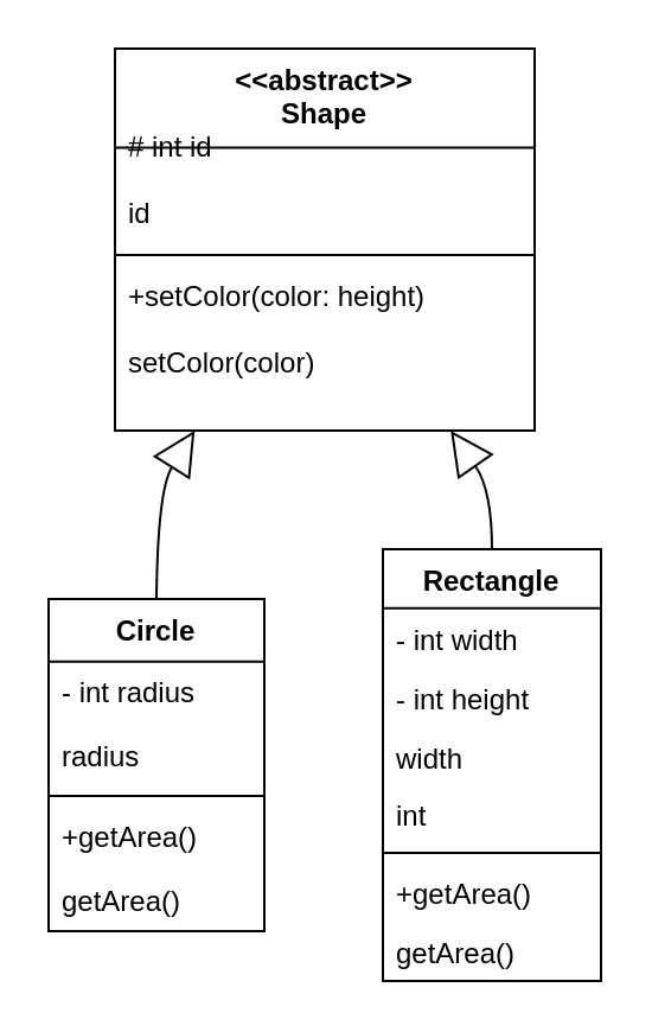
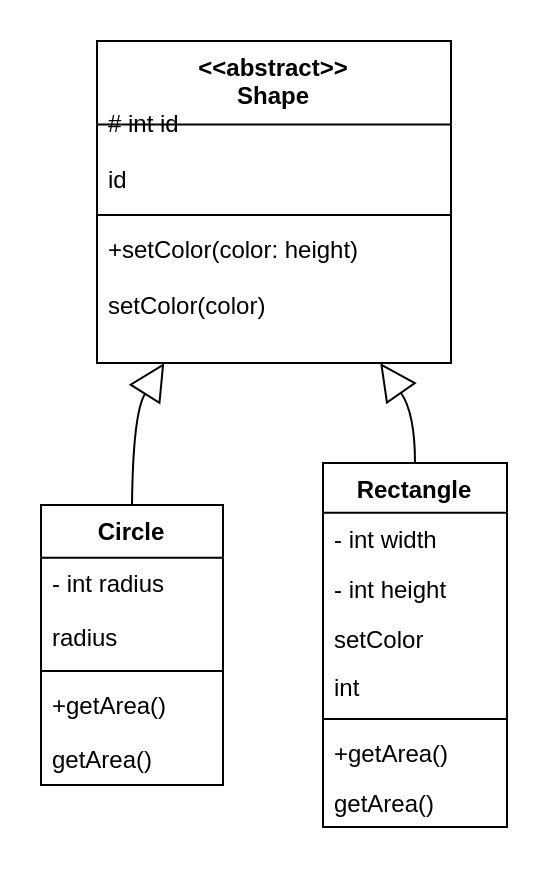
- <mxCell id="17" value="width" style="text;strokeColor=none;fillColor=none;align=left;verticalAlign=top;spacingLeft=4;spacingRight=4;overflow=hidden;rotatable=0;points=[[0,0.5],[1,0.5]];portConstraint=eastwest;" vertex="1" parent="14"><mxGeometry y="75" width="92" height="25" as="geometry" /></mxCell>
+ <mxCell id="17" value="setColor" style="text;strokeColor=none;fillColor=none;align=left;verticalAlign=top;spacingLeft=4;spacingRight=4;overflow=hidden;rotatable=0;points=[[0,0.5],[1,0.5]];portConstraint=eastwest;" vertex="1" parent="14"><mxGeometry y="75" width="92" height="25" as="geometry" /></mxCell>
